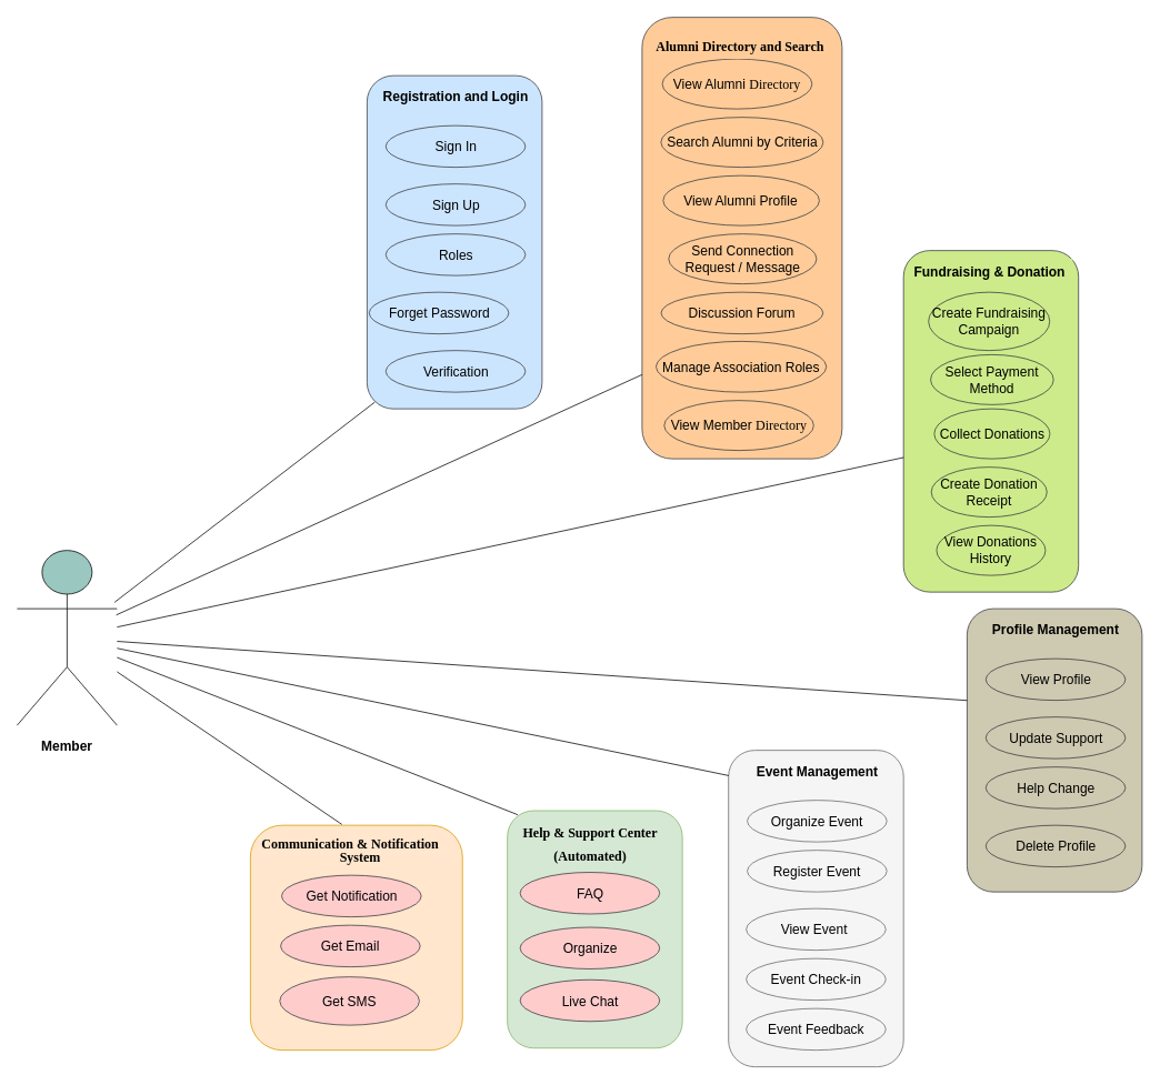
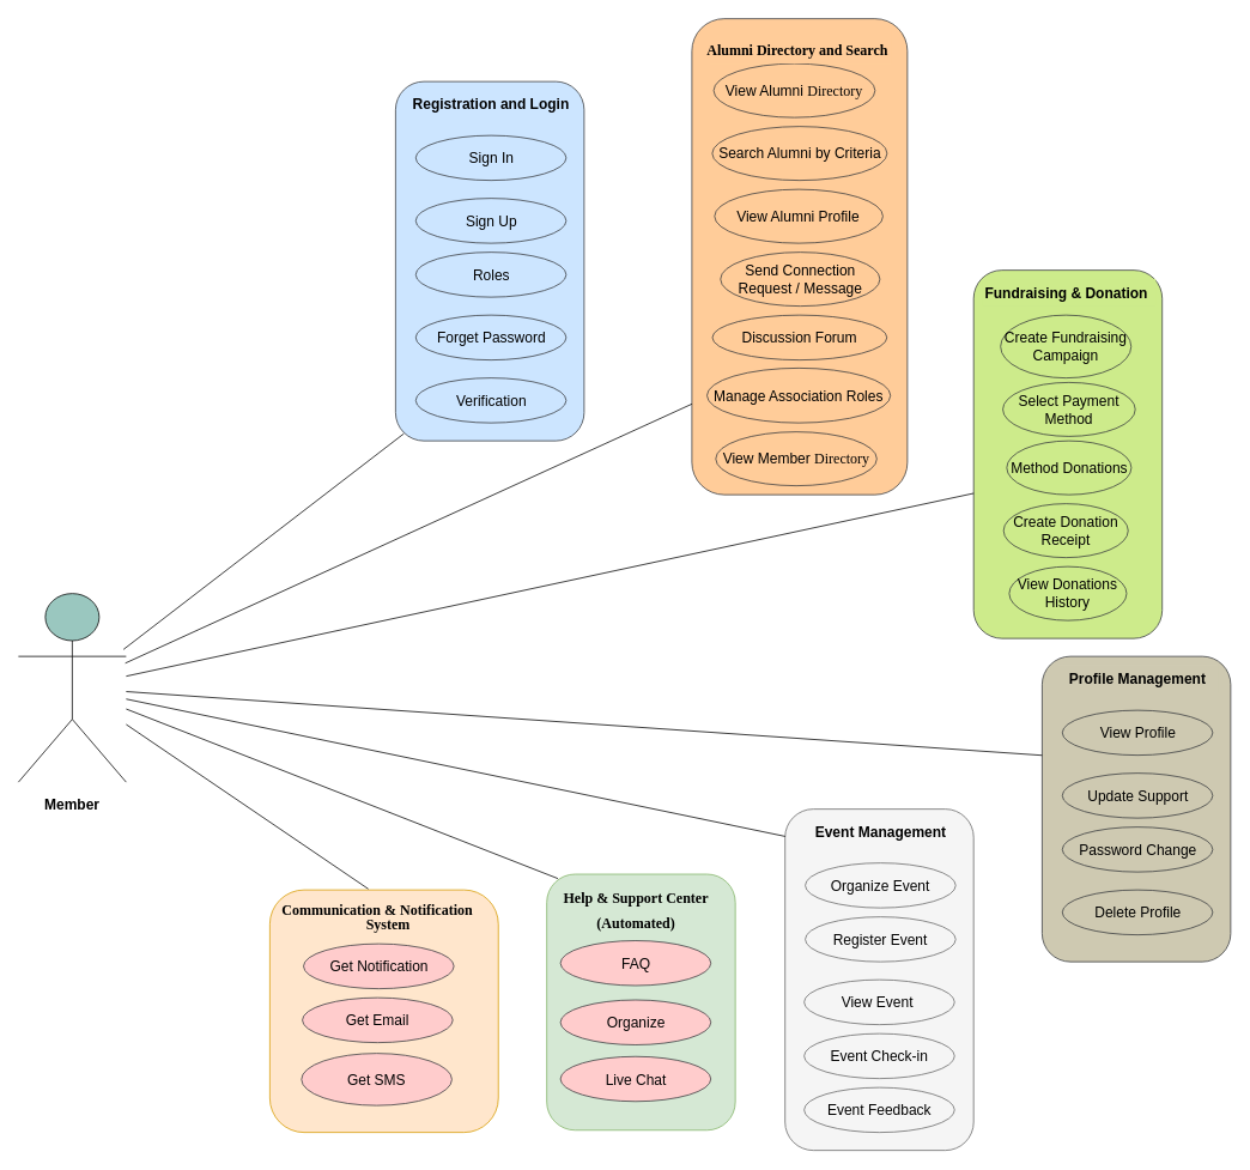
- <mxCell id="6" value="&lt;font style=&quot;font-size: 16px;&quot;&gt;Forget Password&lt;/font&gt;" style="ellipse;whiteSpace=wrap;html=1;labelBackgroundColor=none;rounded=1;fillColor=#cce5ff;strokeColor=#36393d;" vertex="1" parent="1"><mxGeometry x="442.5" y="350" width="167.5" height="50" as="geometry" /></mxCell>
+ <mxCell id="6" value="&lt;font style=&quot;font-size: 16px;&quot;&gt;Forget Password&lt;/font&gt;" style="ellipse;whiteSpace=wrap;html=1;labelBackgroundColor=none;rounded=1;fillColor=#cce5ff;strokeColor=#36393d;" vertex="1" parent="1"><mxGeometry x="462.5" y="350" width="167.5" height="50" as="geometry" /></mxCell>
- <mxCell id="32" value="&lt;font style=&quot;font-size: 16px;&quot;&gt;Collect Donations&lt;/font&gt;" style="ellipse;whiteSpace=wrap;html=1;labelBackgroundColor=none;rounded=1;fillColor=#cdeb8b;strokeColor=#36393d;" vertex="1" parent="1"><mxGeometry x="1120.63" y="490" width="138.75" height="60" as="geometry" /></mxCell>
+ <mxCell id="32" value="&lt;font style=&quot;font-size: 16px;&quot;&gt;Method Donations&lt;/font&gt;" style="ellipse;whiteSpace=wrap;html=1;labelBackgroundColor=none;rounded=1;fillColor=#cdeb8b;strokeColor=#36393d;" vertex="1" parent="1"><mxGeometry x="1120.63" y="490" width="138.75" height="60" as="geometry" /></mxCell>
- <mxCell id="12" value="&lt;span style=&quot;font-size: 16px;&quot;&gt;Help Change&lt;/span&gt;" style="ellipse;whiteSpace=wrap;html=1;labelBackgroundColor=none;rounded=1;fillColor=light-dark(#cec9b1, #1b1911);strokeColor=#36393d;" vertex="1" parent="1"><mxGeometry x="1182.5" y="920" width="167.5" height="50" as="geometry" /></mxCell>
+ <mxCell id="12" value="&lt;span style=&quot;font-size: 16px;&quot;&gt;Password Change&lt;/span&gt;" style="ellipse;whiteSpace=wrap;html=1;labelBackgroundColor=none;rounded=1;fillColor=light-dark(#cec9b1, #1b1911);strokeColor=#36393d;" vertex="1" parent="1"><mxGeometry x="1182.5" y="920" width="167.5" height="50" as="geometry" /></mxCell>
